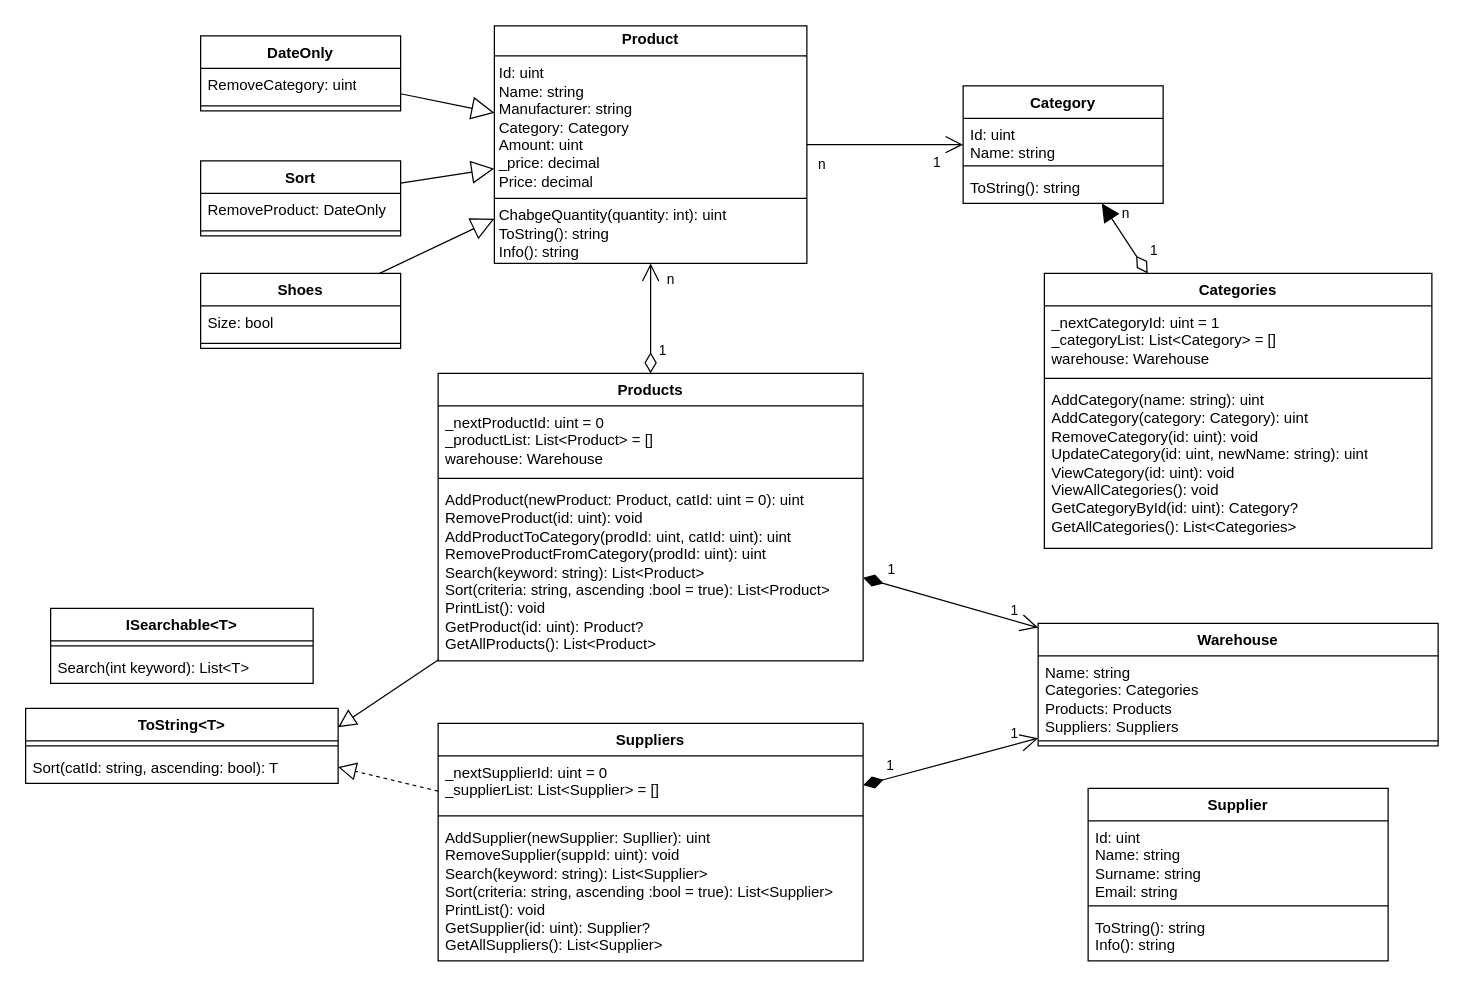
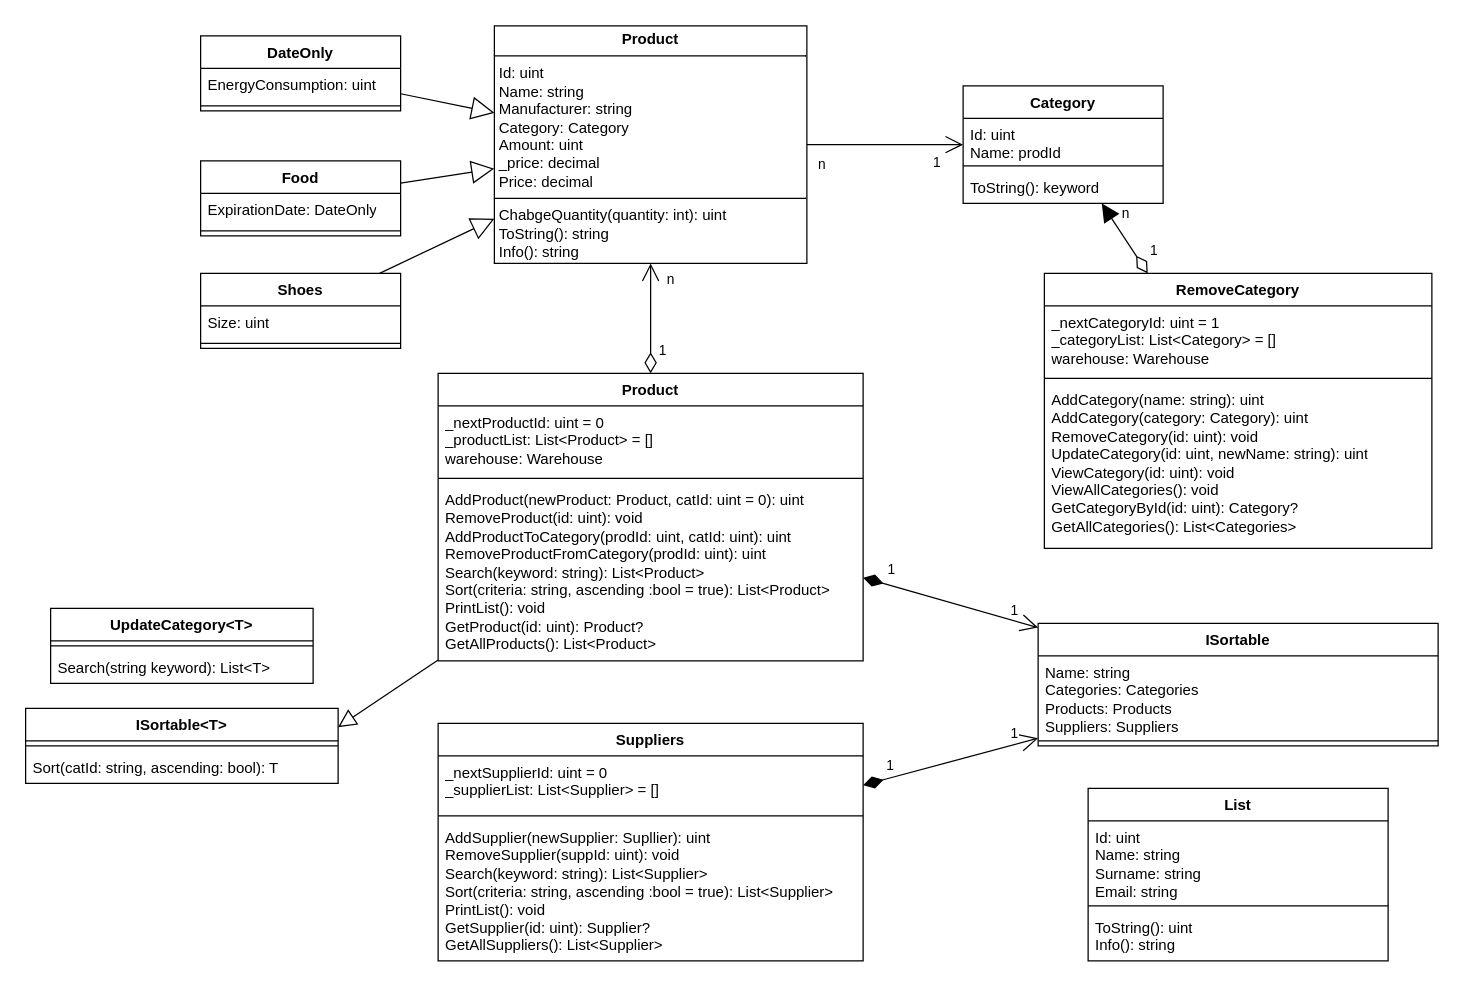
- <mxCell id="4" value="RemoveCategory: uint" style="text;strokeColor=none;fillColor=none;align=left;verticalAlign=top;spacingLeft=4;spacingRight=4;overflow=hidden;rotatable=0;points=[[0,0.5],[1,0.5]];portConstraint=eastwest;whiteSpace=wrap;html=1;" parent="3" vertex="1"><mxGeometry y="26" width="160" height="26" as="geometry" /></mxCell>
+ <mxCell id="4" value="EnergyConsumption: uint" style="text;strokeColor=none;fillColor=none;align=left;verticalAlign=top;spacingLeft=4;spacingRight=4;overflow=hidden;rotatable=0;points=[[0,0.5],[1,0.5]];portConstraint=eastwest;whiteSpace=wrap;html=1;" parent="3" vertex="1"><mxGeometry y="26" width="160" height="26" as="geometry" /></mxCell>
- <mxCell id="30" value="Id: uint&lt;div&gt;Name: string&lt;/div&gt;" style="text;strokeColor=none;fillColor=none;align=left;verticalAlign=top;spacingLeft=4;spacingRight=4;overflow=hidden;rotatable=0;points=[[0,0.5],[1,0.5]];portConstraint=eastwest;whiteSpace=wrap;html=1;" parent="29" vertex="1"><mxGeometry y="26" width="160" height="34" as="geometry" /></mxCell>
+ <mxCell id="30" value="Id: uint&lt;div&gt;Name: prodId&lt;/div&gt;" style="text;strokeColor=none;fillColor=none;align=left;verticalAlign=top;spacingLeft=4;spacingRight=4;overflow=hidden;rotatable=0;points=[[0,0.5],[1,0.5]];portConstraint=eastwest;whiteSpace=wrap;html=1;" parent="29" vertex="1"><mxGeometry y="26" width="160" height="34" as="geometry" /></mxCell>
- <mxCell id="6" value="Sort" style="swimlane;fontStyle=1;align=center;verticalAlign=top;childLayout=stackLayout;horizontal=1;startSize=26;horizontalStack=0;resizeParent=1;resizeParentMax=0;resizeLast=0;collapsible=1;marginBottom=0;whiteSpace=wrap;html=1;" parent="1" vertex="1"><mxGeometry x="160" y="128" width="160" height="60" as="geometry" /></mxCell>
+ <mxCell id="6" value="Food" style="swimlane;fontStyle=1;align=center;verticalAlign=top;childLayout=stackLayout;horizontal=1;startSize=26;horizontalStack=0;resizeParent=1;resizeParentMax=0;resizeLast=0;collapsible=1;marginBottom=0;whiteSpace=wrap;html=1;" parent="1" vertex="1"><mxGeometry x="160" y="128" width="160" height="60" as="geometry" /></mxCell>
- <mxCell id="32" value="ToString(): string" style="text;strokeColor=none;fillColor=none;align=left;verticalAlign=top;spacingLeft=4;spacingRight=4;overflow=hidden;rotatable=0;points=[[0,0.5],[1,0.5]];portConstraint=eastwest;whiteSpace=wrap;html=1;" parent="29" vertex="1"><mxGeometry y="68" width="160" height="26" as="geometry" /></mxCell>
+ <mxCell id="32" value="ToString(): keyword" style="text;strokeColor=none;fillColor=none;align=left;verticalAlign=top;spacingLeft=4;spacingRight=4;overflow=hidden;rotatable=0;points=[[0,0.5],[1,0.5]];portConstraint=eastwest;whiteSpace=wrap;html=1;" parent="29" vertex="1"><mxGeometry y="68" width="160" height="26" as="geometry" /></mxCell>
- <mxCell id="7" value="RemoveProduct: DateOnly" style="text;strokeColor=none;fillColor=none;align=left;verticalAlign=top;spacingLeft=4;spacingRight=4;overflow=hidden;rotatable=0;points=[[0,0.5],[1,0.5]];portConstraint=eastwest;whiteSpace=wrap;html=1;" parent="6" vertex="1"><mxGeometry y="26" width="160" height="26" as="geometry" /></mxCell>
+ <mxCell id="7" value="ExpirationDate: DateOnly" style="text;strokeColor=none;fillColor=none;align=left;verticalAlign=top;spacingLeft=4;spacingRight=4;overflow=hidden;rotatable=0;points=[[0,0.5],[1,0.5]];portConstraint=eastwest;whiteSpace=wrap;html=1;" parent="6" vertex="1"><mxGeometry y="26" width="160" height="26" as="geometry" /></mxCell>
- <mxCell id="51" value="Categories" style="swimlane;fontStyle=1;align=center;verticalAlign=top;childLayout=stackLayout;horizontal=1;startSize=26;horizontalStack=0;resizeParent=1;resizeParentMax=0;resizeLast=0;collapsible=1;marginBottom=0;whiteSpace=wrap;html=1;" vertex="1" parent="1"><mxGeometry x="835" y="218" width="310" height="220" as="geometry" /></mxCell>
+ <mxCell id="51" value="RemoveCategory" style="swimlane;fontStyle=1;align=center;verticalAlign=top;childLayout=stackLayout;horizontal=1;startSize=26;horizontalStack=0;resizeParent=1;resizeParentMax=0;resizeLast=0;collapsible=1;marginBottom=0;whiteSpace=wrap;html=1;" vertex="1" parent="1"><mxGeometry x="835" y="218" width="310" height="220" as="geometry" /></mxCell>
- <mxCell id="10" value="Size: bool" style="text;strokeColor=none;fillColor=none;align=left;verticalAlign=top;spacingLeft=4;spacingRight=4;overflow=hidden;rotatable=0;points=[[0,0.5],[1,0.5]];portConstraint=eastwest;whiteSpace=wrap;html=1;" parent="9" vertex="1"><mxGeometry y="26" width="160" height="26" as="geometry" /></mxCell>
+ <mxCell id="10" value="Size: uint" style="text;strokeColor=none;fillColor=none;align=left;verticalAlign=top;spacingLeft=4;spacingRight=4;overflow=hidden;rotatable=0;points=[[0,0.5],[1,0.5]];portConstraint=eastwest;whiteSpace=wrap;html=1;" parent="9" vertex="1"><mxGeometry y="26" width="160" height="26" as="geometry" /></mxCell>
- <mxCell id="15" value="Products" style="swimlane;fontStyle=1;align=center;verticalAlign=top;childLayout=stackLayout;horizontal=1;startSize=26;horizontalStack=0;resizeParent=1;resizeParentMax=0;resizeLast=0;collapsible=1;marginBottom=0;whiteSpace=wrap;html=1;" parent="1" vertex="1"><mxGeometry x="350" y="298" width="340" height="230" as="geometry" /></mxCell>
+ <mxCell id="15" value="Product" style="swimlane;fontStyle=1;align=center;verticalAlign=top;childLayout=stackLayout;horizontal=1;startSize=26;horizontalStack=0;resizeParent=1;resizeParentMax=0;resizeLast=0;collapsible=1;marginBottom=0;whiteSpace=wrap;html=1;" parent="1" vertex="1"><mxGeometry x="350" y="298" width="340" height="230" as="geometry" /></mxCell>
- <mxCell id="26" value="ISearchable&amp;lt;T&amp;gt;" style="swimlane;fontStyle=1;align=center;verticalAlign=top;childLayout=stackLayout;horizontal=1;startSize=26;horizontalStack=0;resizeParent=1;resizeParentMax=0;resizeLast=0;collapsible=1;marginBottom=0;whiteSpace=wrap;html=1;" parent="1" vertex="1"><mxGeometry x="40" y="486" width="210" height="60" as="geometry" /></mxCell>
+ <mxCell id="26" value="UpdateCategory&amp;lt;T&amp;gt;" style="swimlane;fontStyle=1;align=center;verticalAlign=top;childLayout=stackLayout;horizontal=1;startSize=26;horizontalStack=0;resizeParent=1;resizeParentMax=0;resizeLast=0;collapsible=1;marginBottom=0;whiteSpace=wrap;html=1;" parent="1" vertex="1"><mxGeometry x="40" y="486" width="210" height="60" as="geometry" /></mxCell>
- <mxCell id="33" value="Warehouse" style="swimlane;fontStyle=1;align=center;verticalAlign=top;childLayout=stackLayout;horizontal=1;startSize=26;horizontalStack=0;resizeParent=1;resizeParentMax=0;resizeLast=0;collapsible=1;marginBottom=0;whiteSpace=wrap;html=1;" parent="1" vertex="1"><mxGeometry x="830" y="498" width="320" height="98" as="geometry" /></mxCell>
+ <mxCell id="33" value="ISortable" style="swimlane;fontStyle=1;align=center;verticalAlign=top;childLayout=stackLayout;horizontal=1;startSize=26;horizontalStack=0;resizeParent=1;resizeParentMax=0;resizeLast=0;collapsible=1;marginBottom=0;whiteSpace=wrap;html=1;" parent="1" vertex="1"><mxGeometry x="830" y="498" width="320" height="98" as="geometry" /></mxCell>
- <mxCell id="28" value="Search(int keyword): List&amp;lt;T&amp;gt;" style="text;strokeColor=none;fillColor=none;align=left;verticalAlign=top;spacingLeft=4;spacingRight=4;overflow=hidden;rotatable=0;points=[[0,0.5],[1,0.5]];portConstraint=eastwest;whiteSpace=wrap;html=1;" parent="26" vertex="1"><mxGeometry y="34" width="210" height="26" as="geometry" /></mxCell>
+ <mxCell id="28" value="Search(string keyword): List&amp;lt;T&amp;gt;" style="text;strokeColor=none;fillColor=none;align=left;verticalAlign=top;spacingLeft=4;spacingRight=4;overflow=hidden;rotatable=0;points=[[0,0.5],[1,0.5]];portConstraint=eastwest;whiteSpace=wrap;html=1;" parent="26" vertex="1"><mxGeometry y="34" width="210" height="26" as="geometry" /></mxCell>
- <mxCell id="23" value="ToString&amp;lt;T&amp;gt;" style="swimlane;fontStyle=1;align=center;verticalAlign=top;childLayout=stackLayout;horizontal=1;startSize=26;horizontalStack=0;resizeParent=1;resizeParentMax=0;resizeLast=0;collapsible=1;marginBottom=0;whiteSpace=wrap;html=1;" parent="1" vertex="1"><mxGeometry x="20" y="566" width="250" height="60" as="geometry" /></mxCell>
+ <mxCell id="23" value="ISortable&amp;lt;T&amp;gt;" style="swimlane;fontStyle=1;align=center;verticalAlign=top;childLayout=stackLayout;horizontal=1;startSize=26;horizontalStack=0;resizeParent=1;resizeParentMax=0;resizeLast=0;collapsible=1;marginBottom=0;whiteSpace=wrap;html=1;" parent="1" vertex="1"><mxGeometry x="20" y="566" width="250" height="60" as="geometry" /></mxCell>
- <mxCell id="44" value="" style="endArrow=block;dashed=1;endFill=0;endSize=12;html=1;rounded=0;entryX=1;entryY=0.5;entryDx=0;entryDy=0;" parent="1" source="36" target="25" edge="1"><mxGeometry width="160" relative="1" as="geometry"><mxPoint x="170" y="688" as="sourcePoint" /><mxPoint x="330" y="688" as="targetPoint" /></mxGeometry></mxCell>
- <mxCell id="19" value="Supplier" style="swimlane;fontStyle=1;align=center;verticalAlign=top;childLayout=stackLayout;horizontal=1;startSize=26;horizontalStack=0;resizeParent=1;resizeParentMax=0;resizeLast=0;collapsible=1;marginBottom=0;whiteSpace=wrap;html=1;" parent="1" vertex="1"><mxGeometry x="870" y="630" width="240" height="138" as="geometry" /></mxCell>
+ <mxCell id="19" value="List" style="swimlane;fontStyle=1;align=center;verticalAlign=top;childLayout=stackLayout;horizontal=1;startSize=26;horizontalStack=0;resizeParent=1;resizeParentMax=0;resizeLast=0;collapsible=1;marginBottom=0;whiteSpace=wrap;html=1;" parent="1" vertex="1"><mxGeometry x="870" y="630" width="240" height="138" as="geometry" /></mxCell>
- <mxCell id="22" value="&lt;div&gt;ToString(): string&lt;/div&gt;Info(): string" style="text;strokeColor=none;fillColor=none;align=left;verticalAlign=top;spacingLeft=4;spacingRight=4;overflow=hidden;rotatable=0;points=[[0,0.5],[1,0.5]];portConstraint=eastwest;whiteSpace=wrap;html=1;" parent="19" vertex="1"><mxGeometry y="98" width="240" height="40" as="geometry" /></mxCell>
+ <mxCell id="22" value="&lt;div&gt;ToString(): uint&lt;/div&gt;Info(): string" style="text;strokeColor=none;fillColor=none;align=left;verticalAlign=top;spacingLeft=4;spacingRight=4;overflow=hidden;rotatable=0;points=[[0,0.5],[1,0.5]];portConstraint=eastwest;whiteSpace=wrap;html=1;" parent="19" vertex="1"><mxGeometry y="98" width="240" height="40" as="geometry" /></mxCell>
